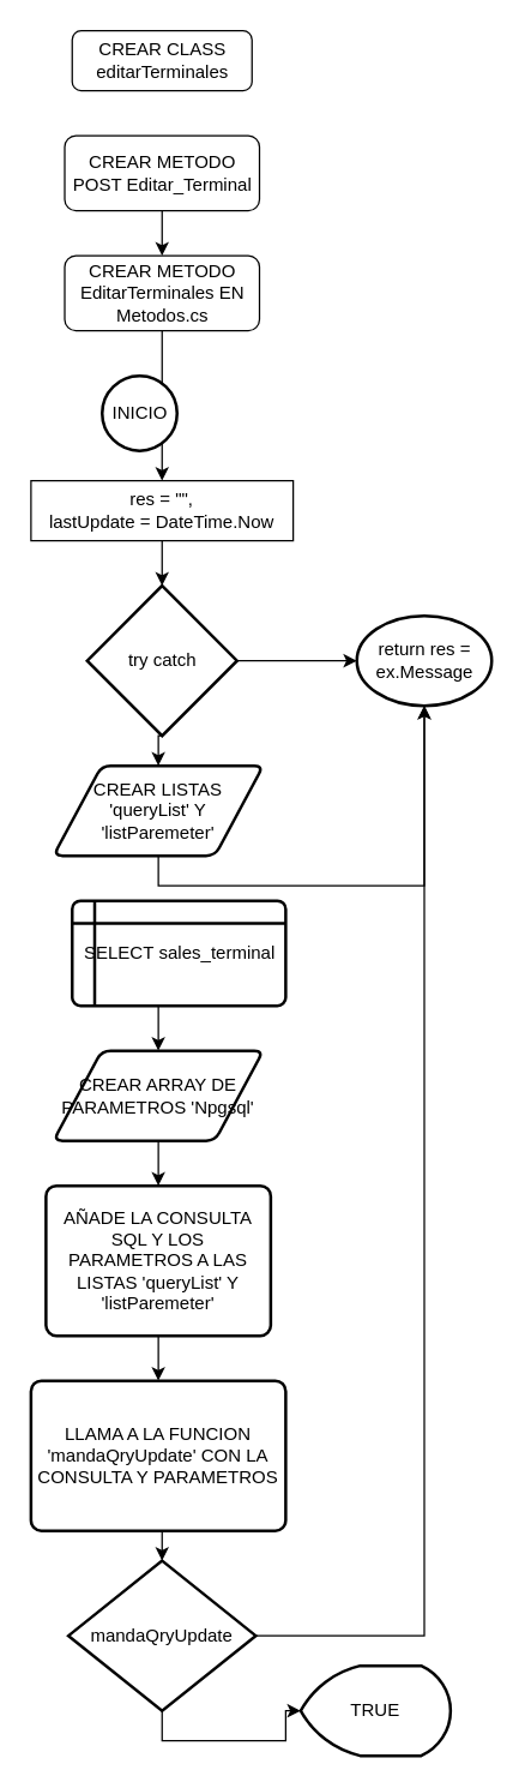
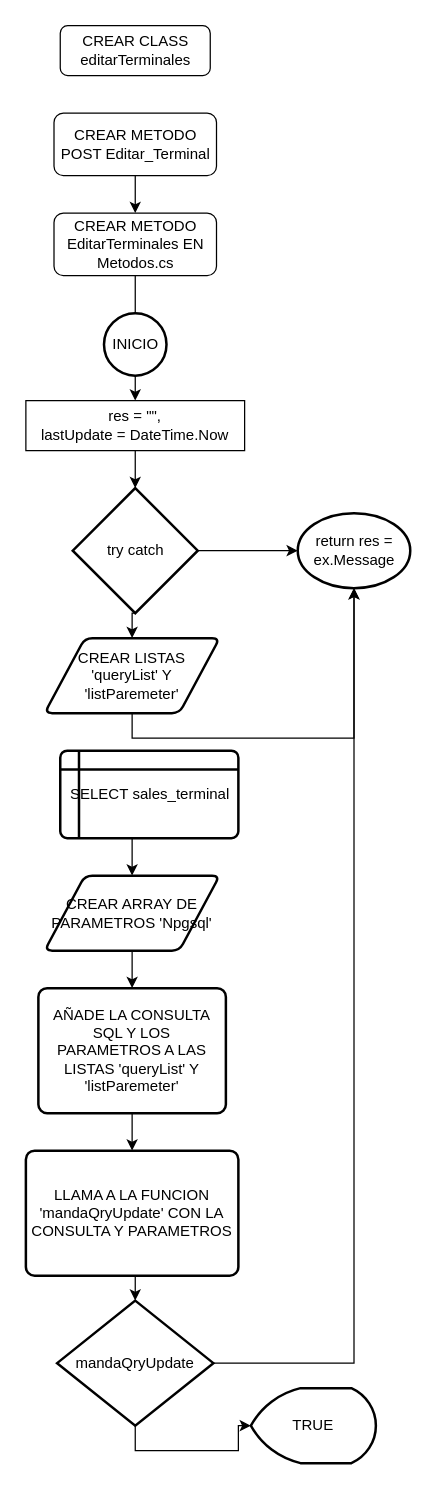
- <mxCell id="7" value="INICIO" style="strokeWidth=2;html=1;shape=mxgraph.flowchart.start_2;whiteSpace=wrap;" vertex="1" parent="1"><mxGeometry x="67.5" y="250" width="50" height="50" as="geometry" /></mxCell>
+ <mxCell id="7" value="INICIO" style="strokeWidth=2;html=1;shape=mxgraph.flowchart.start_2;whiteSpace=wrap;" vertex="1" parent="1"><mxGeometry x="82.5" y="250" width="50" height="50" as="geometry" /></mxCell>
